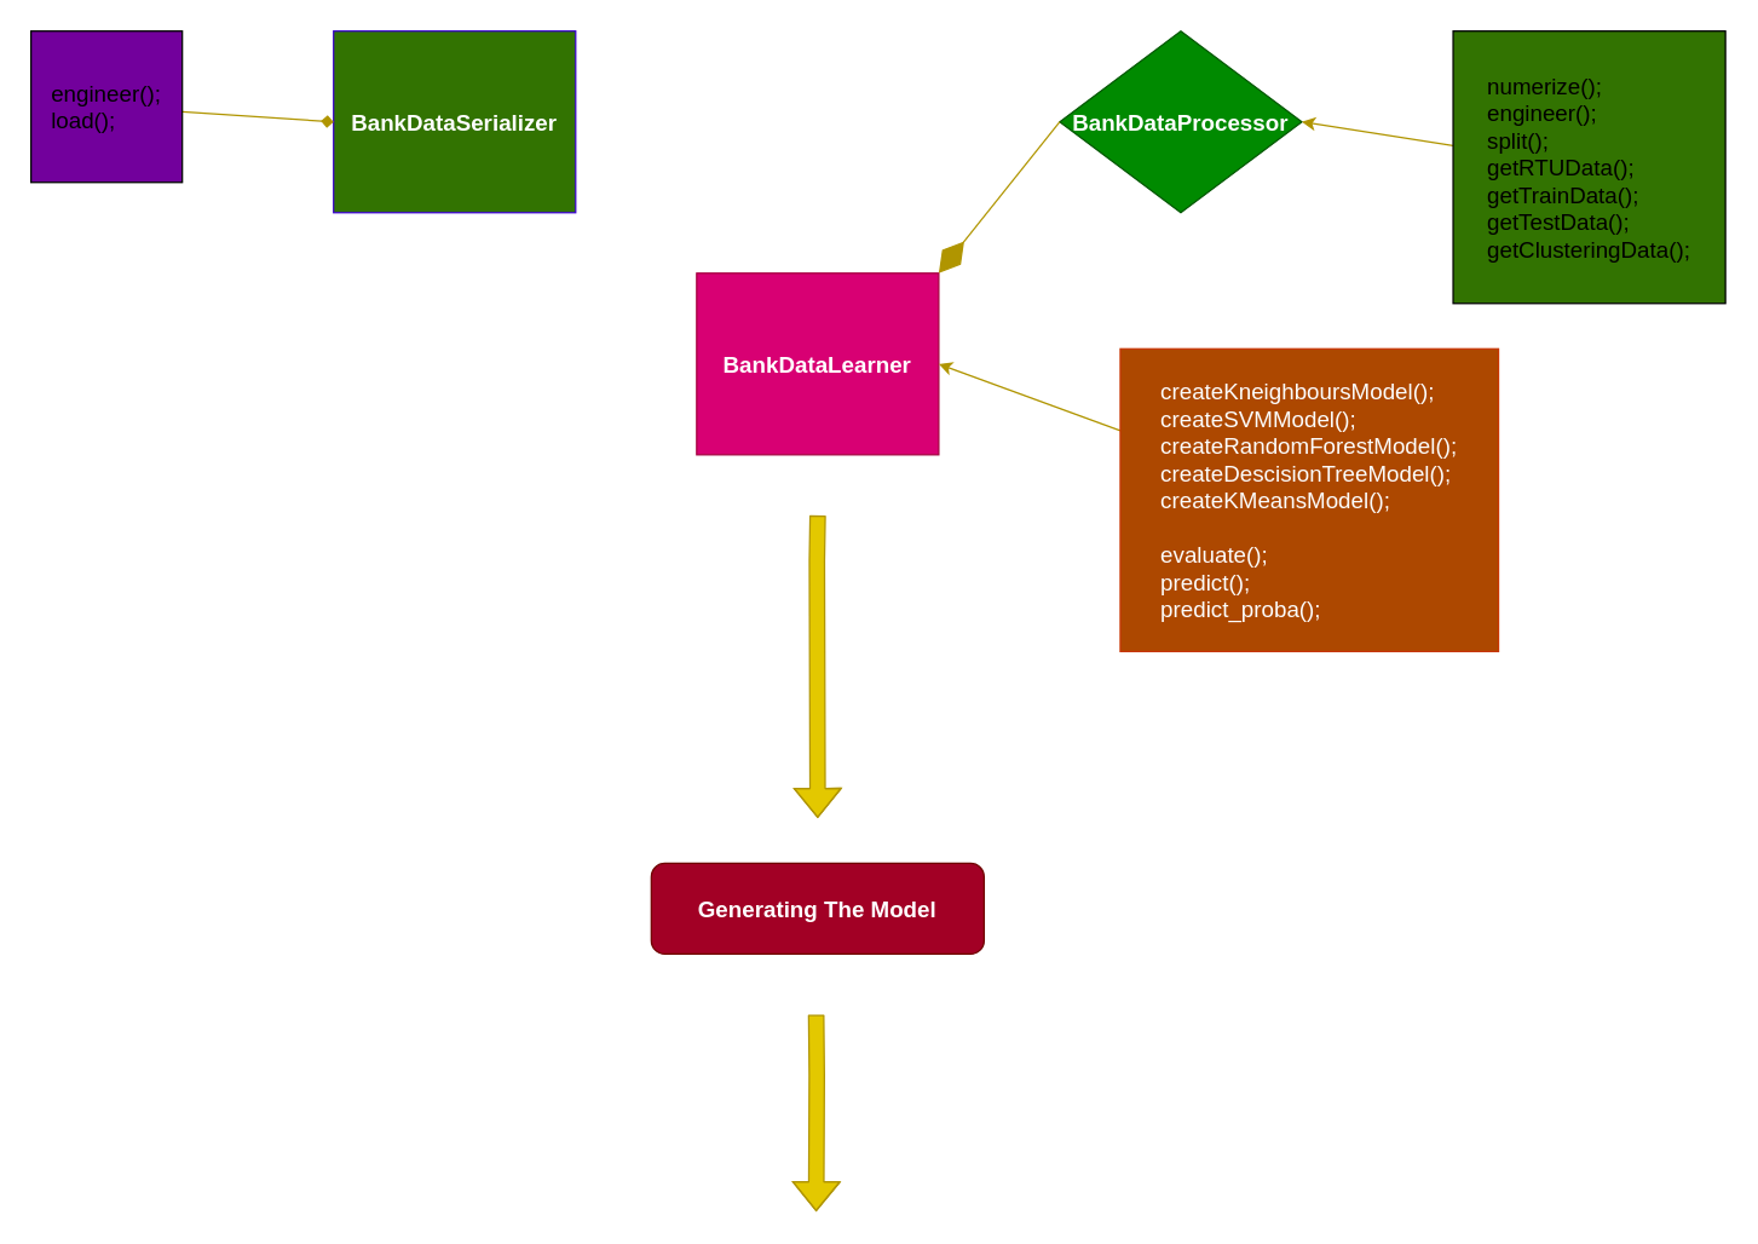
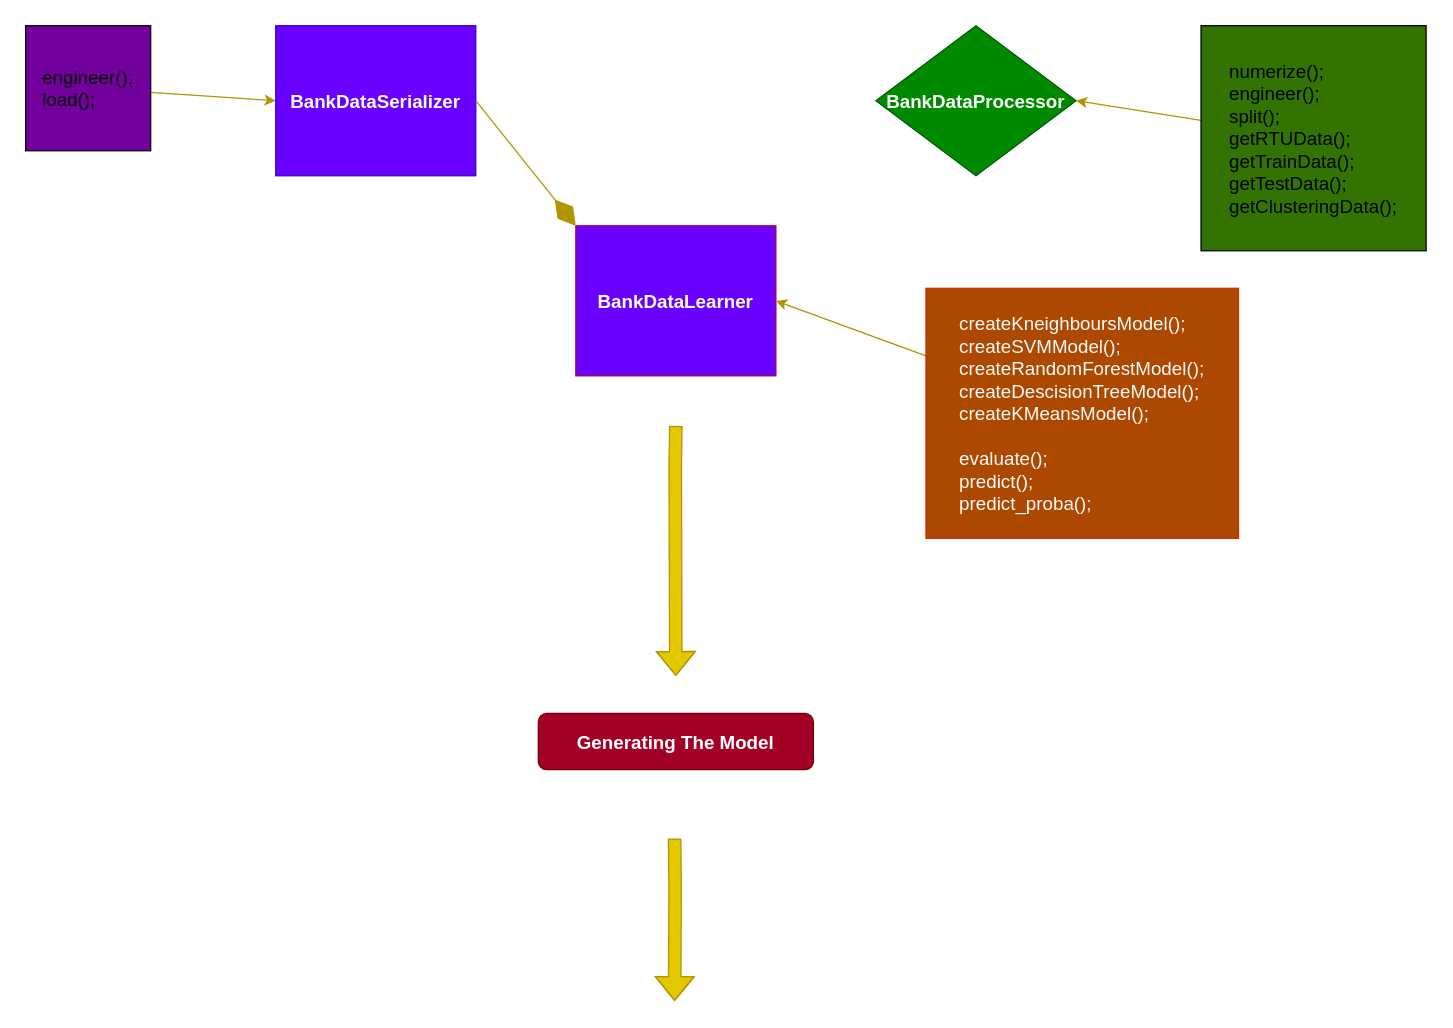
- <mxCell id="10" style="edgeStyle=none;html=1;entryX=0;entryY=0.5;entryDx=0;entryDy=0;fontSize=15;fillColor=#e3c800;strokeColor=#B09500;endArrow=diamond;" edge="1" parent="1" source="11" target="2"><mxGeometry relative="1" as="geometry" /></mxCell>
+ <mxCell id="10" style="edgeStyle=none;html=1;entryX=0;entryY=0.5;entryDx=0;entryDy=0;fontSize=15;fillColor=#e3c800;strokeColor=#B09500;" edge="1" parent="1" source="11" target="2"><mxGeometry relative="1" as="geometry" /></mxCell>
- <mxCell id="2" value="&lt;b&gt;&lt;font style=&quot;font-size: 15px&quot;&gt;BankDataSerializer&lt;/font&gt;&lt;/b&gt;" style="rounded=0;whiteSpace=wrap;html=1;fillColor=#327301;fontColor=#ffffff;strokeColor=#3700CC;" vertex="1" parent="1"><mxGeometry x="220" y="20" width="160" height="120" as="geometry" /></mxCell>
+ <mxCell id="2" value="&lt;b&gt;&lt;font style=&quot;font-size: 15px&quot;&gt;BankDataSerializer&lt;/font&gt;&lt;/b&gt;" style="rounded=0;whiteSpace=wrap;html=1;fillColor=#6a00ff;fontColor=#ffffff;strokeColor=#3700CC;" vertex="1" parent="1"><mxGeometry x="220" y="20" width="160" height="120" as="geometry" /></mxCell>
+ <mxCell id="5" value="" style="endArrow=diamondThin;endFill=1;endSize=24;html=1;fontSize=15;entryX=0;entryY=0;entryDx=0;entryDy=0;exitX=1;exitY=0.5;exitDx=0;exitDy=0;fillColor=#e3c800;strokeColor=#B09500;" edge="1" parent="1" source="2" target="3"><mxGeometry width="160" relative="1" as="geometry"><mxPoint x="410" y="160" as="sourcePoint" /><mxPoint x="570" y="160" as="targetPoint" /></mxGeometry></mxCell>
- <mxCell id="6" value="" style="endArrow=diamondThin;endFill=1;endSize=24;html=1;fontSize=15;entryX=1;entryY=0;entryDx=0;entryDy=0;exitX=0;exitY=0.5;exitDx=0;exitDy=0;fillColor=#e3c800;strokeColor=#B09500;" edge="1" parent="1" source="4" target="3"><mxGeometry width="160" relative="1" as="geometry"><mxPoint x="690" y="80" as="sourcePoint" /><mxPoint x="690" y="130" as="targetPoint" /></mxGeometry></mxCell>
- <mxCell id="3" value="&lt;b&gt;&lt;font style=&quot;font-size: 15px&quot;&gt;BankDataLearner&lt;/font&gt;&lt;/b&gt;" style="rounded=0;whiteSpace=wrap;html=1;fillColor=#d80073;fontColor=#ffffff;strokeColor=#A50040;" vertex="1" parent="1"><mxGeometry x="460" y="180" width="160" height="120" as="geometry" /></mxCell>
+ <mxCell id="3" value="&lt;b&gt;&lt;font style=&quot;font-size: 15px&quot;&gt;BankDataLearner&lt;/font&gt;&lt;/b&gt;" style="rounded=0;whiteSpace=wrap;html=1;fillColor=#6a00ff;fontColor=#ffffff;strokeColor=#A50040;" vertex="1" parent="1"><mxGeometry x="460" y="180" width="160" height="120" as="geometry" /></mxCell>
- <mxCell id="8" value="&lt;b&gt;Generating The Model&lt;/b&gt;" style="rounded=1;whiteSpace=wrap;html=1;fontSize=15;fillColor=#a20025;fontColor=#ffffff;strokeColor=#6F0000;" vertex="1" parent="1"><mxGeometry x="430" y="570" width="220" height="60" as="geometry" /></mxCell>
+ <mxCell id="8" value="&lt;b&gt;Generating The Model&lt;/b&gt;" style="rounded=1;whiteSpace=wrap;html=1;fontSize=15;fillColor=#a20025;fontColor=#ffffff;strokeColor=#6F0000;" vertex="1" parent="1"><mxGeometry x="430" y="570" width="220" height="45" as="geometry" /></mxCell>
